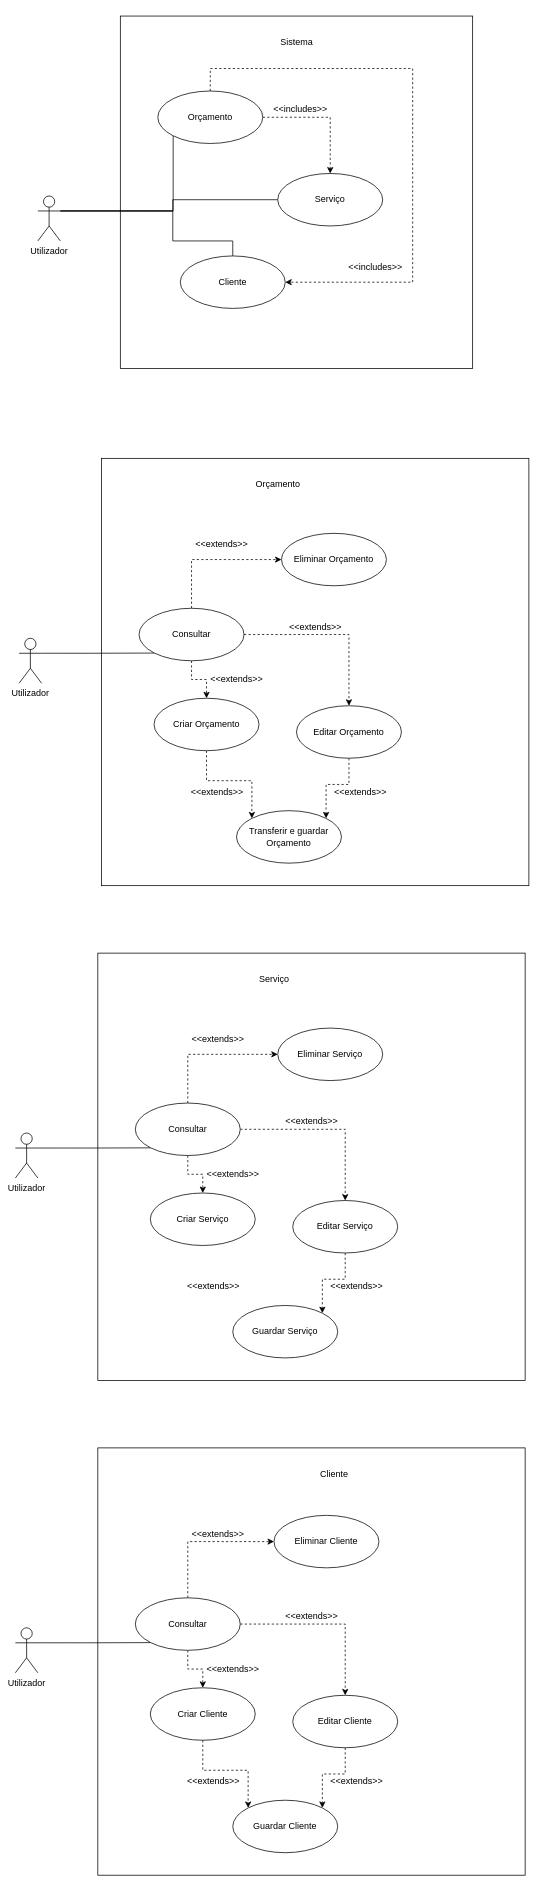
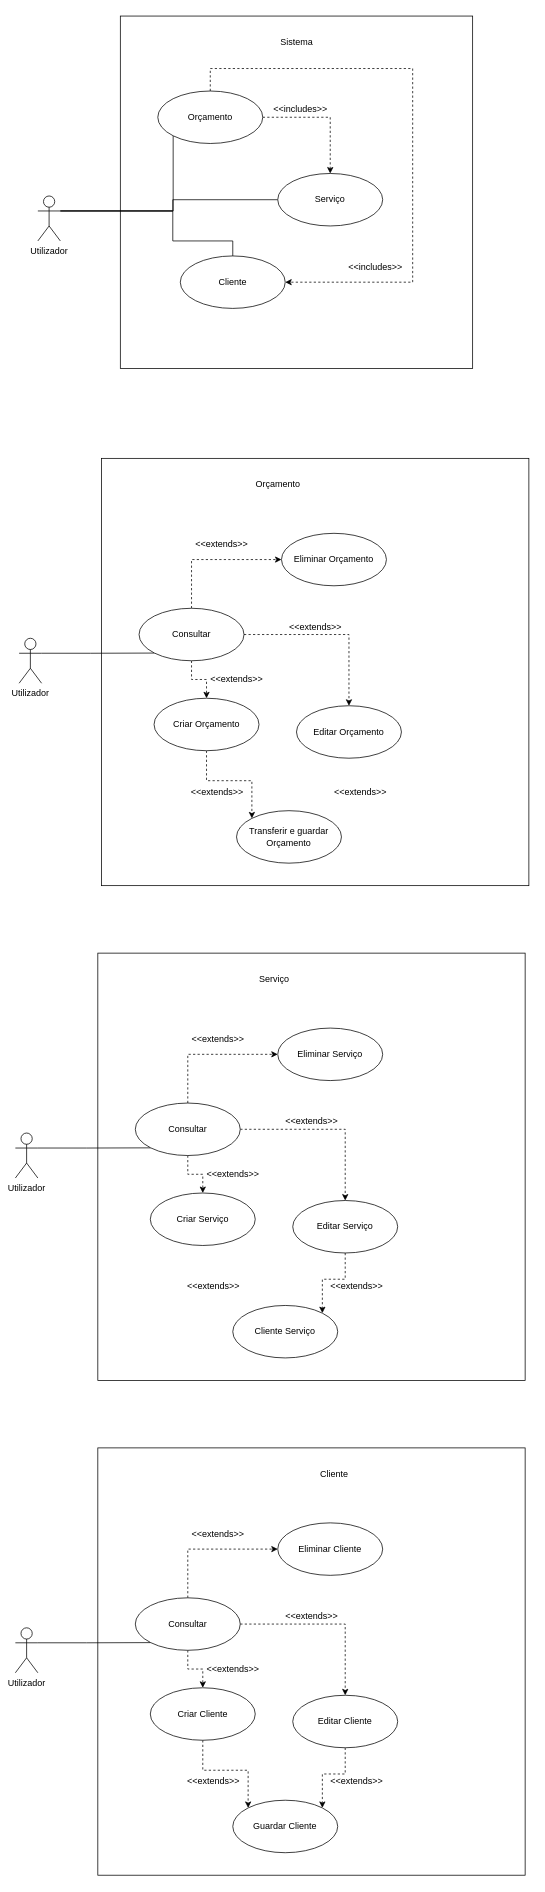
- <mxCell id="24" style="edgeStyle=orthogonalEdgeStyle;rounded=0;orthogonalLoop=1;jettySize=auto;html=1;exitX=0.5;exitY=1;exitDx=0;exitDy=0;entryX=1;entryY=0;entryDx=0;entryDy=0;dashed=1;" parent="1" source="25" target="31" edge="1"><mxGeometry relative="1" as="geometry" /></mxCell>
- <mxCell id="49" value="Guardar Serviço" style="ellipse;whiteSpace=wrap;html=1;" vertex="1" parent="1"><mxGeometry x="310" y="1740" width="140" height="70" as="geometry" /></mxCell>
+ <mxCell id="49" value="Cliente Serviço" style="ellipse;whiteSpace=wrap;html=1;" vertex="1" parent="1"><mxGeometry x="310" y="1740" width="140" height="70" as="geometry" /></mxCell>
- <mxCell id="60" value="Eliminar Cliente" style="ellipse;whiteSpace=wrap;html=1;" vertex="1" parent="1"><mxGeometry x="365" y="2020" width="140" height="70" as="geometry" /></mxCell>
+ <mxCell id="60" value="Eliminar Cliente" style="ellipse;whiteSpace=wrap;html=1;" vertex="1" parent="1"><mxGeometry x="370" y="2030" width="140" height="70" as="geometry" /></mxCell>
